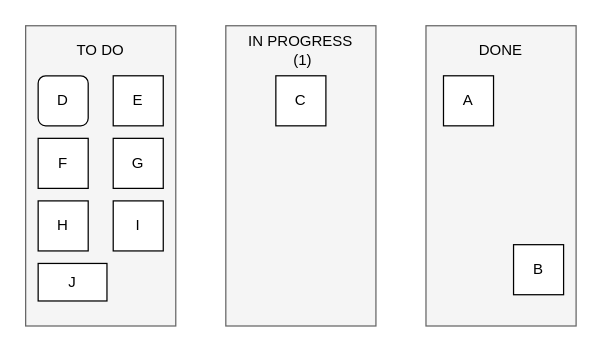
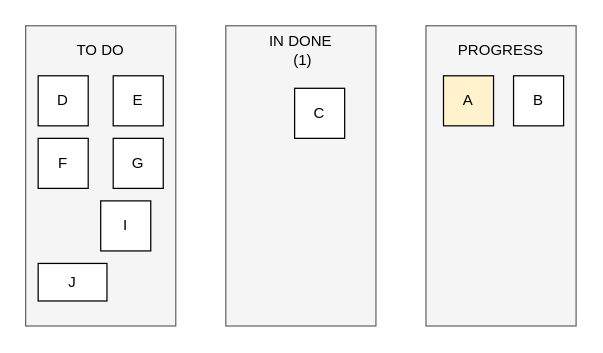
- <mxCell id="11" value="IN PROGRESS&lt;br&gt;&amp;nbsp;(1)" style="text;html=1;strokeColor=none;fillColor=none;align=center;verticalAlign=middle;whiteSpace=wrap;rounded=0;" parent="1" vertex="1"><mxGeometry x="180" y="20" width="120" height="40" as="geometry" /></mxCell>
+ <mxCell id="11" value="IN DONE&lt;br&gt;&amp;nbsp;(1)" style="text;html=1;strokeColor=none;fillColor=none;align=center;verticalAlign=middle;whiteSpace=wrap;rounded=0;" parent="1" vertex="1"><mxGeometry x="180" y="20" width="120" height="40" as="geometry" /></mxCell>
- <mxCell id="14" value="DONE" style="text;html=1;strokeColor=none;fillColor=none;align=center;verticalAlign=middle;whiteSpace=wrap;rounded=0;" parent="1" vertex="1"><mxGeometry x="360" y="20" width="80" height="40" as="geometry" /></mxCell>
+ <mxCell id="14" value="PROGRESS" style="text;html=1;strokeColor=none;fillColor=none;align=center;verticalAlign=middle;whiteSpace=wrap;rounded=0;" parent="1" vertex="1"><mxGeometry x="360" y="20" width="80" height="40" as="geometry" /></mxCell>
- <mxCell id="5" value="D" style="whiteSpace=wrap;html=1;rounded=1;" parent="1" vertex="1"><mxGeometry x="30" y="60" width="40" height="40" as="geometry" /></mxCell>
+ <mxCell id="5" value="D" style="rounded=0;whiteSpace=wrap;html=1;" parent="1" vertex="1"><mxGeometry x="30" y="60" width="40" height="40" as="geometry" /></mxCell>
- <mxCell id="10" value="C" style="rounded=0;whiteSpace=wrap;html=1;" parent="1" vertex="1"><mxGeometry x="220" y="60" width="40" height="40" as="geometry" /></mxCell>
+ <mxCell id="10" value="C" style="rounded=0;whiteSpace=wrap;html=1;" parent="1" vertex="1"><mxGeometry x="235" y="70" width="40" height="40" as="geometry" /></mxCell>
- <mxCell id="12" value="A" style="rounded=0;whiteSpace=wrap;html=1;" parent="1" vertex="1"><mxGeometry x="354" y="60" width="40" height="40" as="geometry" /></mxCell>
+ <mxCell id="12" value="A" style="rounded=0;whiteSpace=wrap;html=1;fillColor=#fff2cc;" parent="1" vertex="1"><mxGeometry x="354" y="60" width="40" height="40" as="geometry" /></mxCell>
- <mxCell id="15" value="H" style="rounded=0;whiteSpace=wrap;html=1;" parent="1" vertex="1"><mxGeometry x="30" y="160" width="40" height="40" as="geometry" /></mxCell>
- <mxCell id="16" value="I" style="rounded=0;whiteSpace=wrap;html=1;" parent="1" vertex="1"><mxGeometry x="90" y="160" width="40" height="40" as="geometry" /></mxCell>
+ <mxCell id="16" value="I" style="rounded=0;whiteSpace=wrap;html=1;" parent="1" vertex="1"><mxGeometry x="80" y="160" width="40" height="40" as="geometry" /></mxCell>
- <mxCell id="13" value="B" style="rounded=0;whiteSpace=wrap;html=1;" parent="1" vertex="1"><mxGeometry x="410" y="195" width="40" height="40" as="geometry" /></mxCell>
+ <mxCell id="13" value="B" style="rounded=0;whiteSpace=wrap;html=1;" parent="1" vertex="1"><mxGeometry x="410" y="60" width="40" height="40" as="geometry" /></mxCell>
